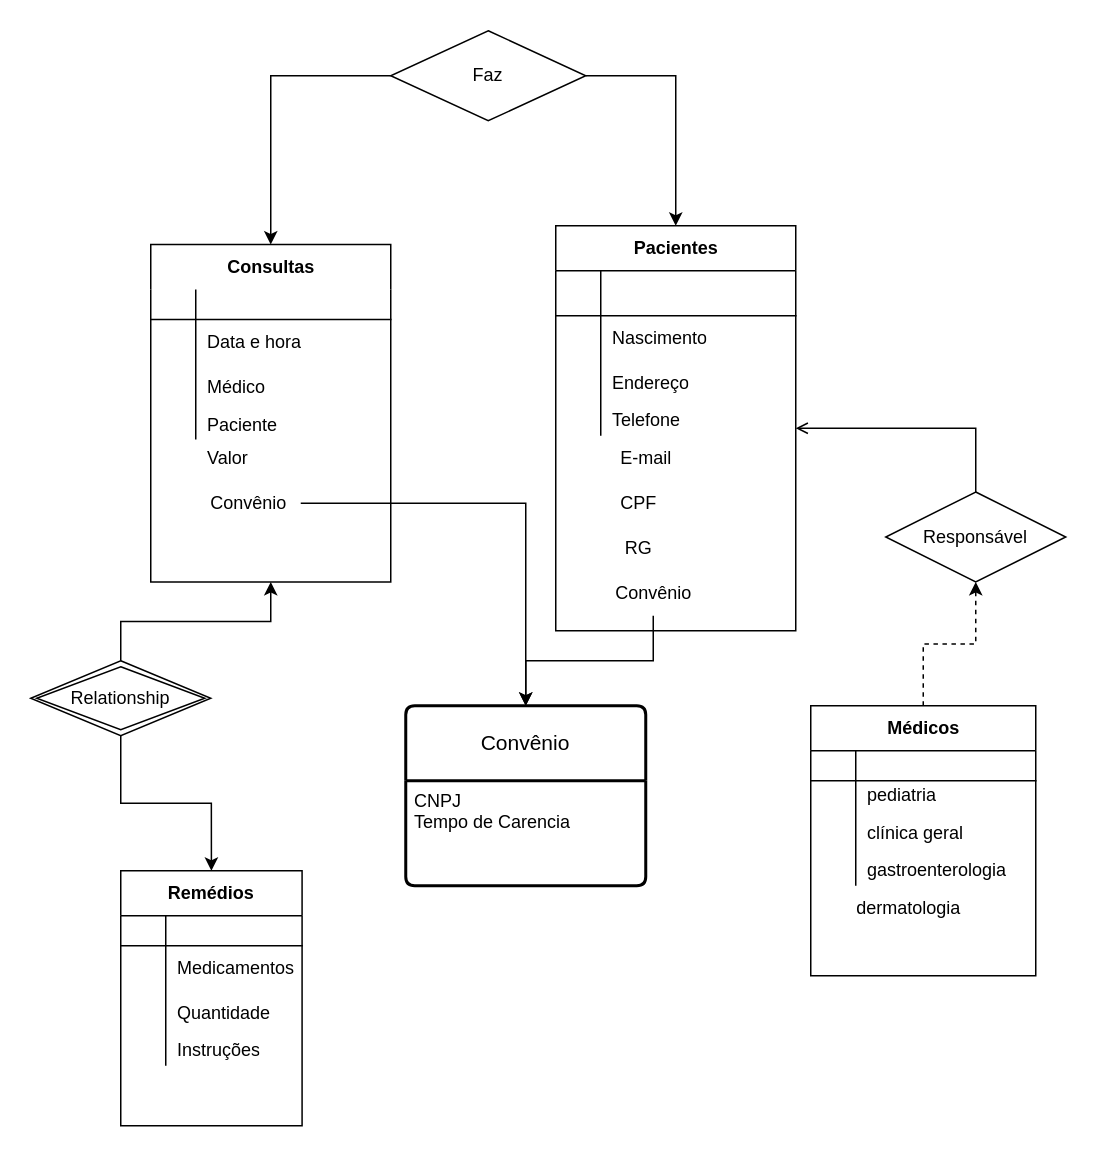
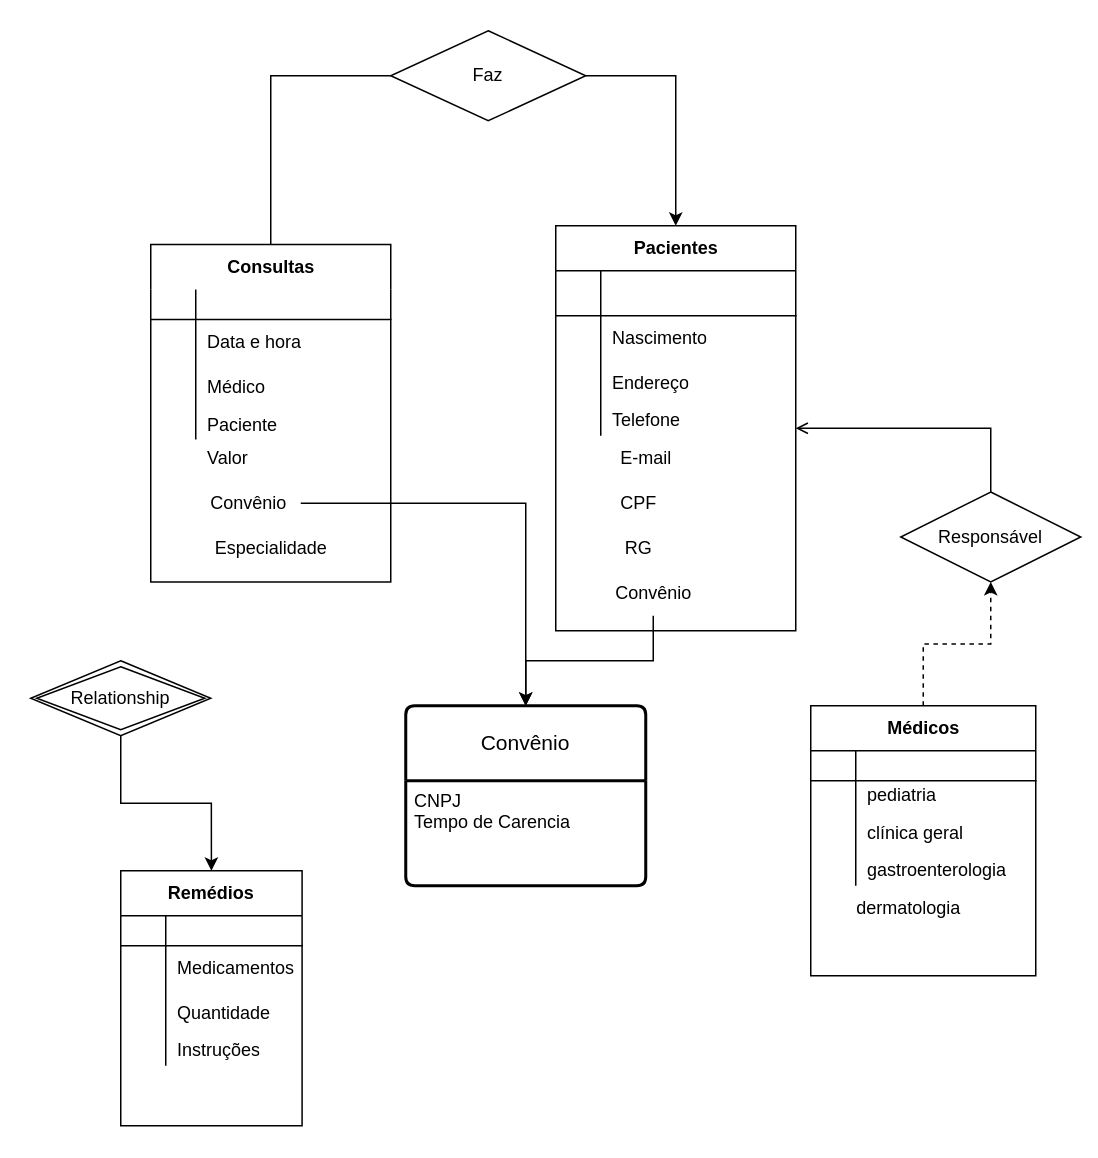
- <mxCell id="80" style="edgeStyle=orthogonalEdgeStyle;rounded=0;orthogonalLoop=1;jettySize=auto;html=1;exitX=0;exitY=0.5;exitDx=0;exitDy=0;entryX=0.5;entryY=0;entryDx=0;entryDy=0;" edge="1" parent="1" source="82" target="2"><mxGeometry relative="1" as="geometry" /></mxCell>
+ <mxCell id="80" style="edgeStyle=orthogonalEdgeStyle;rounded=0;orthogonalLoop=1;jettySize=auto;html=1;exitX=0;exitY=0.5;exitDx=0;exitDy=0;entryX=0.5;entryY=0;entryDx=0;entryDy=0;endArrow=none;" edge="1" parent="1" source="82" target="2"><mxGeometry relative="1" as="geometry" /></mxCell>
- <mxCell id="79" value="Responsável" style="shape=rhombus;perimeter=rhombusPerimeter;whiteSpace=wrap;html=1;align=center;" vertex="1" parent="1"><mxGeometry x="590" y="327.5" width="120" height="60" as="geometry" /></mxCell>
+ <mxCell id="79" value="Responsável" style="shape=rhombus;perimeter=rhombusPerimeter;whiteSpace=wrap;html=1;align=center;" vertex="1" parent="1"><mxGeometry x="600" y="327.5" width="120" height="60" as="geometry" /></mxCell>
+ <mxCell id="46" value="Especialidade" style="text;html=1;align=center;verticalAlign=middle;resizable=0;points=[];autosize=1;strokeColor=none;fillColor=none;" vertex="1" parent="1"><mxGeometry x="130" y="350" width="100" height="30" as="geometry" /></mxCell>
- <mxCell id="77" style="edgeStyle=orthogonalEdgeStyle;rounded=0;orthogonalLoop=1;jettySize=auto;html=1;" edge="1" parent="1" source="76" target="2"><mxGeometry relative="1" as="geometry" /></mxCell>
